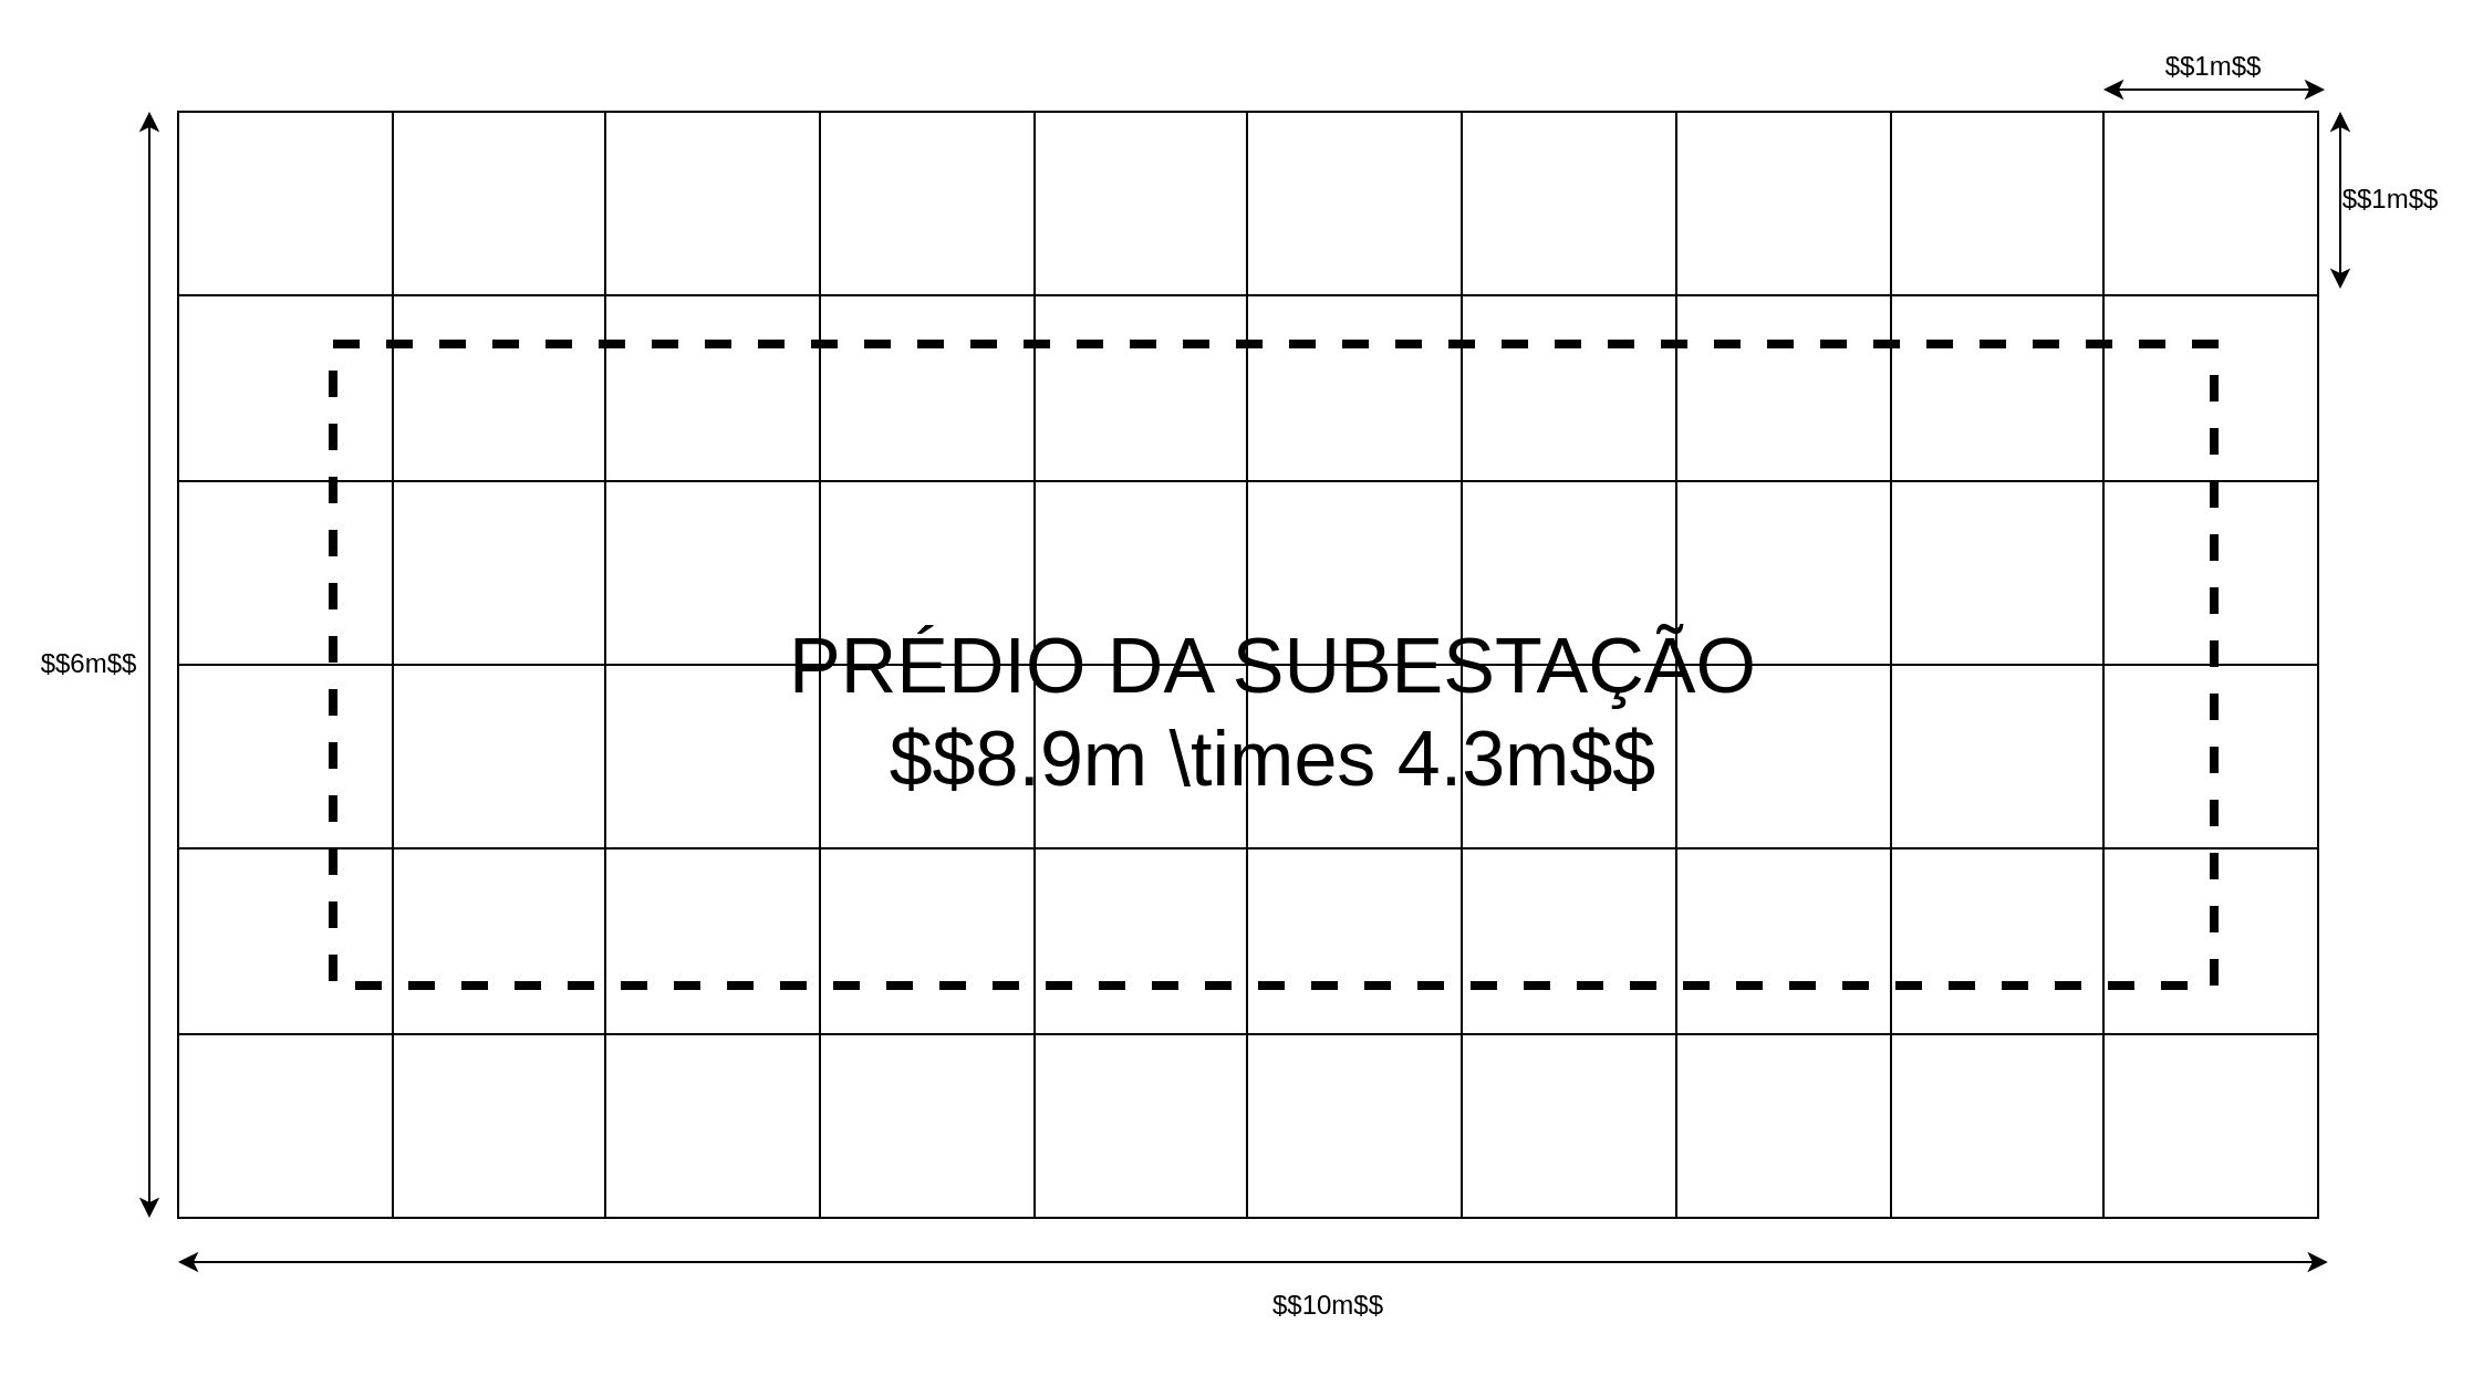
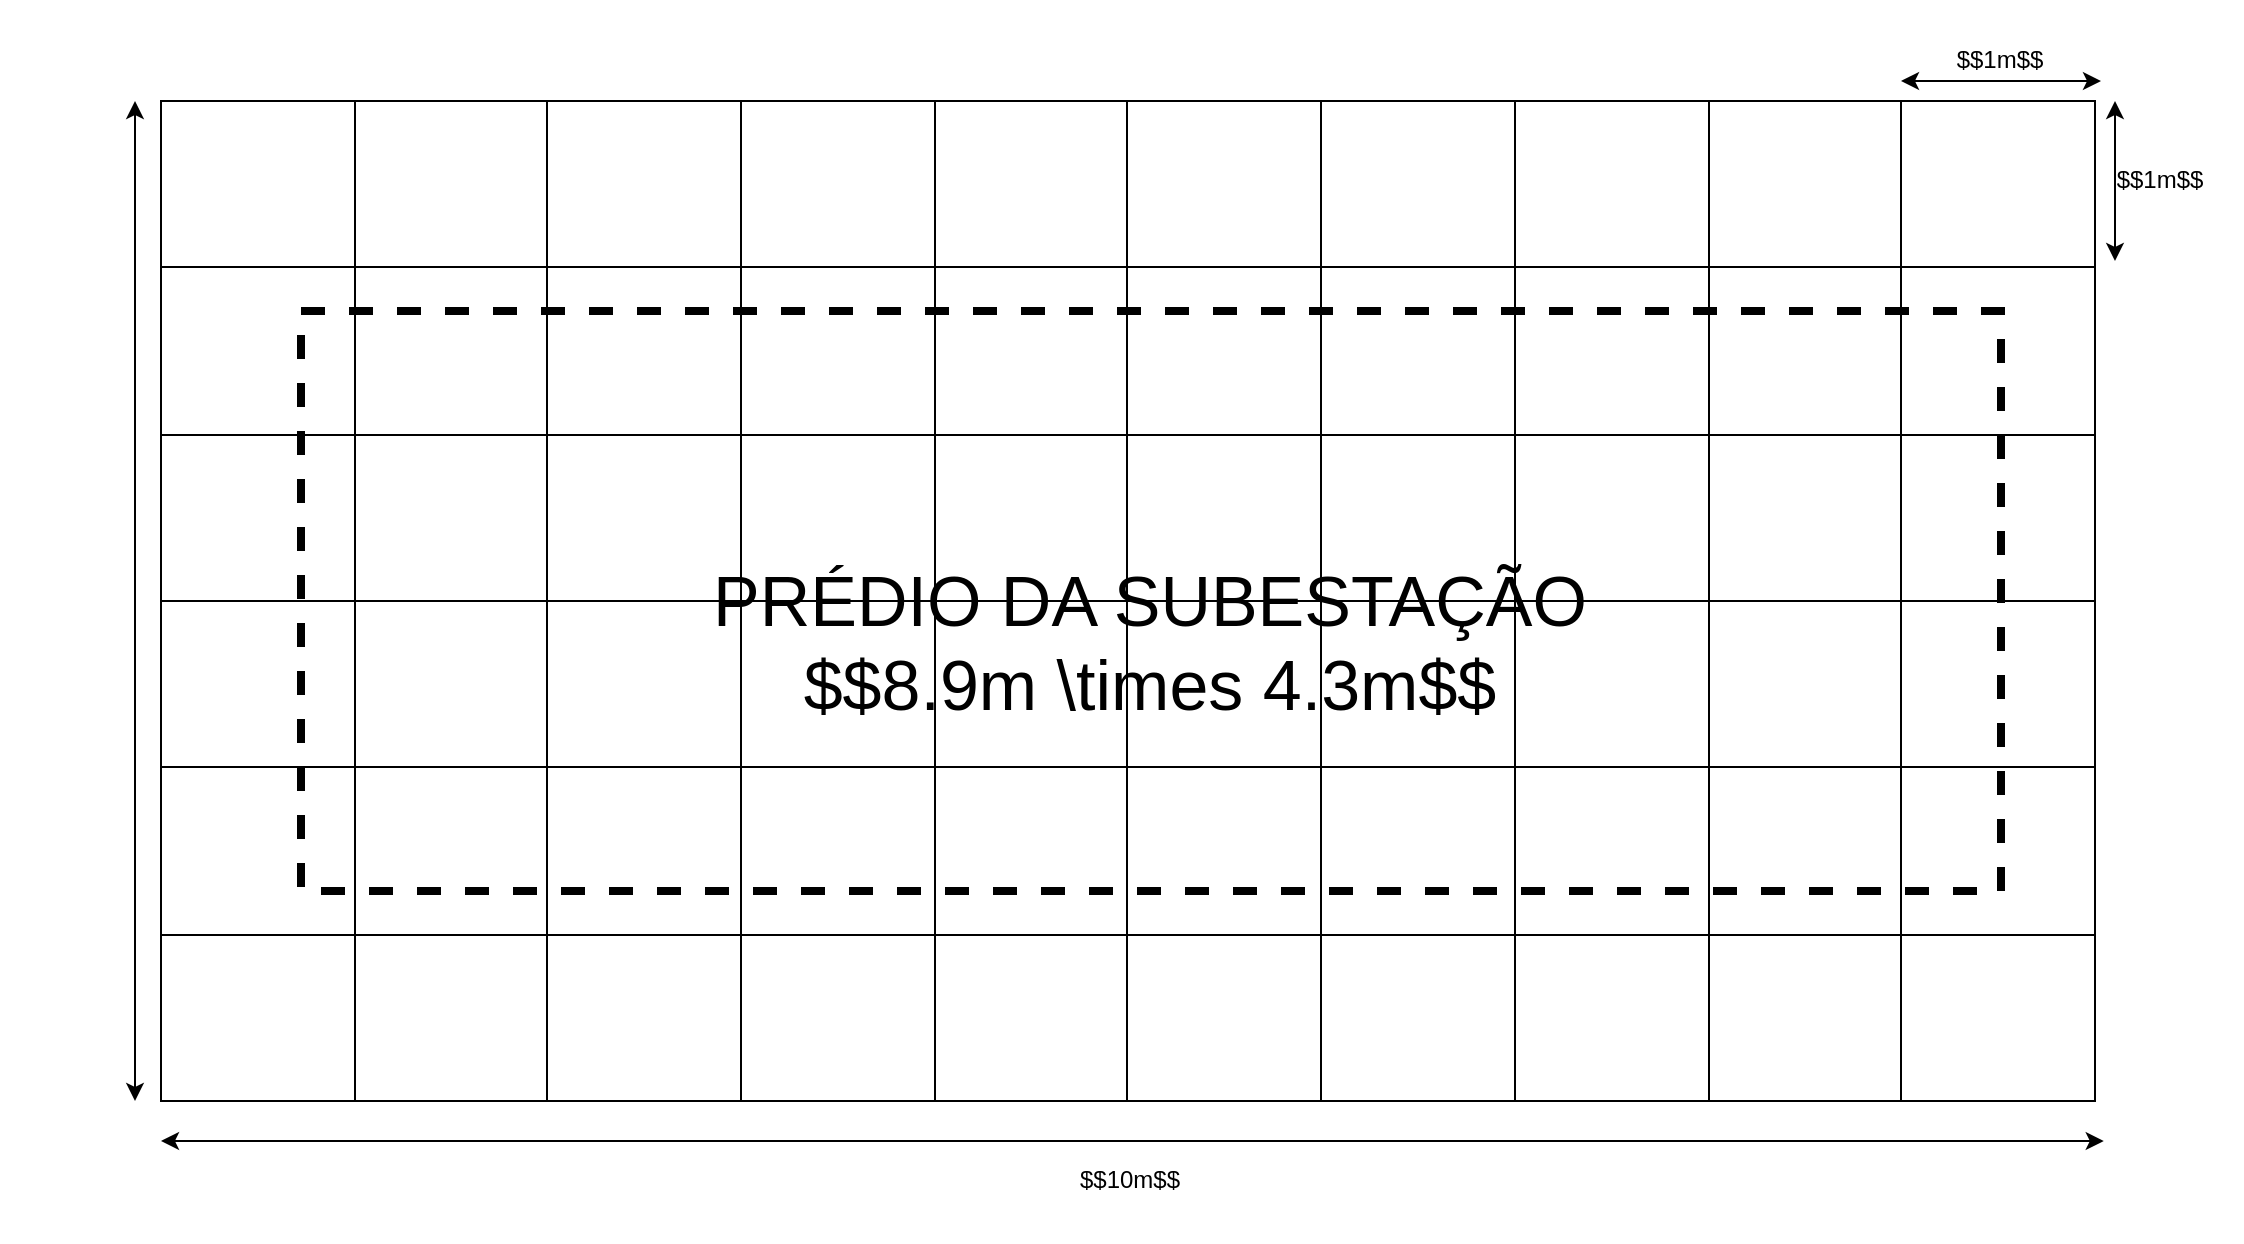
- <mxCell id="112" value="$$6m$$" style="text;html=1;strokeColor=none;fillColor=none;align=center;verticalAlign=middle;whiteSpace=wrap;rounded=0;" parent="1" vertex="1"><mxGeometry x="20" y="290" width="40" height="20" as="geometry" /></mxCell>
- <mxCell id="113" value="$$10m$$" style="text;html=1;strokeColor=none;fillColor=none;align=center;verticalAlign=middle;whiteSpace=wrap;rounded=0;" parent="1" vertex="1"><mxGeometry x="580" y="580" width="40" height="20" as="geometry" /></mxCell>
+ <mxCell id="113" value="$$10m$$" style="text;html=1;strokeColor=none;fillColor=none;align=center;verticalAlign=middle;whiteSpace=wrap;rounded=0;" parent="1" vertex="1"><mxGeometry x="545" y="580" width="40" height="20" as="geometry" /></mxCell>
